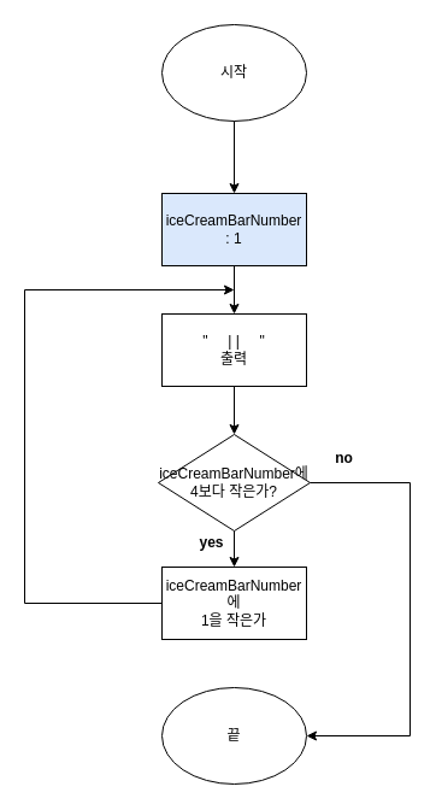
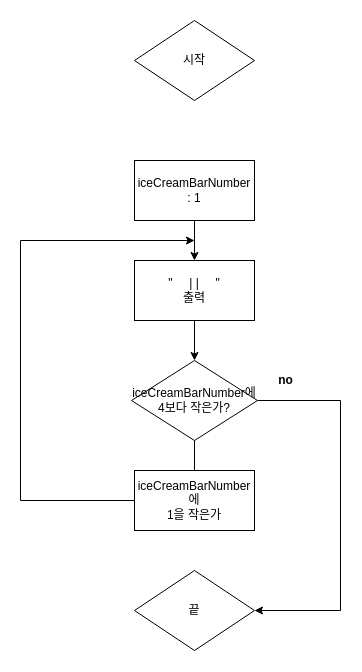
- <mxCell id="2" value="시작" style="ellipse;whiteSpace=wrap;html=1;" vertex="1" parent="1"><mxGeometry x="134" y="20" width="120" height="80" as="geometry" /></mxCell>
+ <mxCell id="2" value="시작" style="rhombus;whiteSpace=wrap;html=1;" vertex="1" parent="1"><mxGeometry x="134" y="20" width="120" height="80" as="geometry" /></mxCell>
- <mxCell id="8" value="" style="endArrow=classic;html=1;rounded=0;exitX=0.5;exitY=1;exitDx=0;exitDy=0;entryX=0.5;entryY=0;entryDx=0;entryDy=0;" edge="1" parent="1" source="2" target="3"><mxGeometry width="50" height="50" relative="1" as="geometry"><mxPoint x="-60" y="310" as="sourcePoint" /><mxPoint x="-10" y="260" as="targetPoint" /></mxGeometry></mxCell>
- <mxCell id="3" value="iceCreamBarNumber : 1" style="rounded=0;whiteSpace=wrap;html=1;fillColor=#dae8fc;" vertex="1" parent="1"><mxGeometry x="134" y="160" width="120" height="60" as="geometry" /></mxCell>
+ <mxCell id="3" value="iceCreamBarNumber : 1" style="rounded=0;whiteSpace=wrap;html=1;" vertex="1" parent="1"><mxGeometry x="134" y="160" width="120" height="60" as="geometry" /></mxCell>
- <mxCell id="14" value="&lt;b&gt;yes&lt;/b&gt;" style="text;html=1;align=center;verticalAlign=middle;resizable=0;points=[];autosize=1;strokeColor=none;fillColor=none;" vertex="1" parent="1"><mxGeometry x="155" y="440" width="40" height="20" as="geometry" /></mxCell>
- <mxCell id="11" value="" style="endArrow=classic;html=1;rounded=0;exitX=0.5;exitY=1;exitDx=0;exitDy=0;" edge="1" parent="1" source="5" target="6"><mxGeometry width="50" height="50" relative="1" as="geometry"><mxPoint x="-60" y="310" as="sourcePoint" /><mxPoint x="-10" y="260" as="targetPoint" /></mxGeometry></mxCell>
+ <mxCell id="11" value="" style="endArrow=none;html=1;rounded=0;exitX=0.5;exitY=1;exitDx=0;exitDy=0;" edge="1" parent="1" source="5" target="6"><mxGeometry width="50" height="50" relative="1" as="geometry"><mxPoint x="-60" y="310" as="sourcePoint" /><mxPoint x="-10" y="260" as="targetPoint" /></mxGeometry></mxCell>
- <mxCell id="7" value="끝" style="ellipse;whiteSpace=wrap;html=1;" vertex="1" parent="1"><mxGeometry x="134" y="570" width="120" height="80" as="geometry" /></mxCell>
+ <mxCell id="7" value="끝" style="rhombus;whiteSpace=wrap;html=1;" vertex="1" parent="1"><mxGeometry x="134" y="570" width="120" height="80" as="geometry" /></mxCell>
